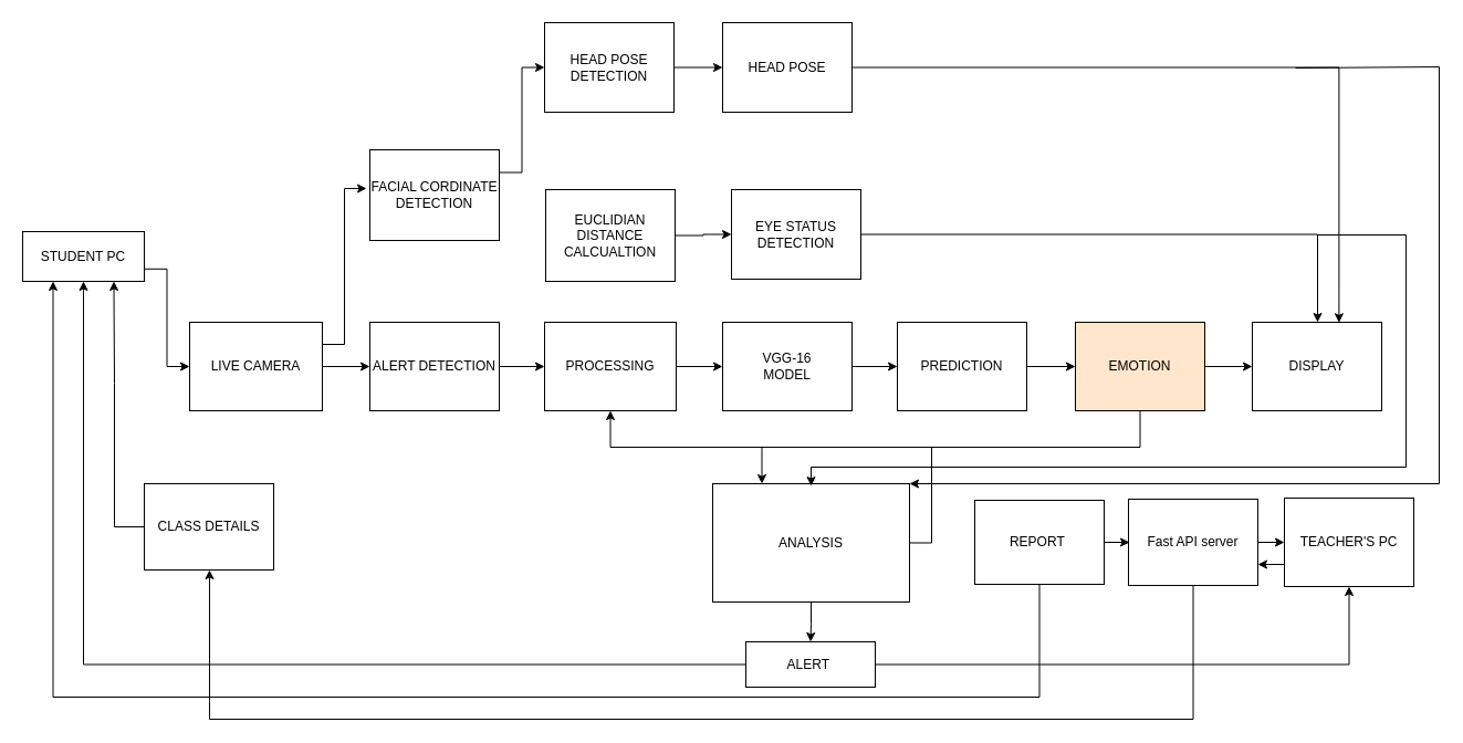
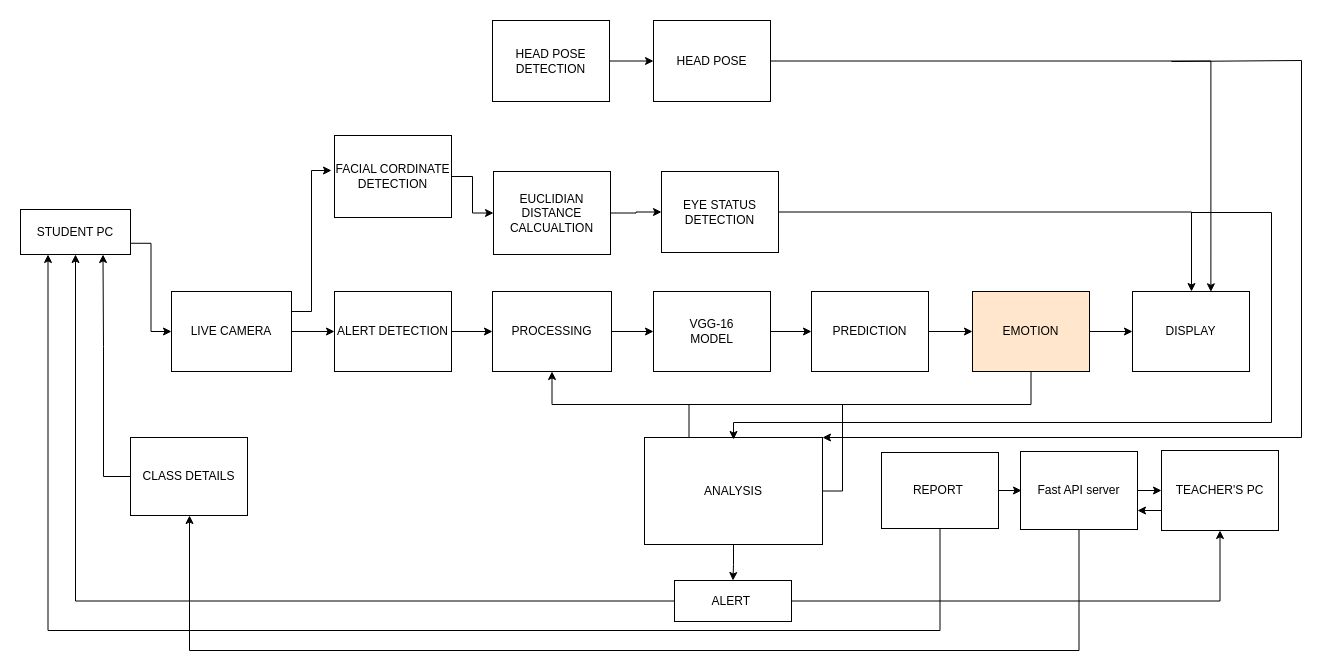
- <mxCell id="30" style="edgeStyle=orthogonalEdgeStyle;rounded=0;orthogonalLoop=1;jettySize=auto;html=1;exitX=1;exitY=0.25;exitDx=0;exitDy=0;fontFamily=Helvetica;fontSize=12;fontColor=default;entryX=0;entryY=0.5;entryDx=0;entryDy=0;" parent="1" source="31" target="44" edge="1"><mxGeometry relative="1" as="geometry"><mxPoint x="471" y="60" as="targetPoint" /></mxGeometry></mxCell>
+ <mxCell id="29" style="edgeStyle=orthogonalEdgeStyle;rounded=0;orthogonalLoop=1;jettySize=auto;html=1;exitX=1;exitY=0.5;exitDx=0;exitDy=0;" parent="1" source="31" target="28" edge="1"><mxGeometry relative="1" as="geometry" /></mxCell>
- <mxCell id="14" style="edgeStyle=orthogonalEdgeStyle;rounded=0;orthogonalLoop=1;jettySize=auto;html=1;exitX=0.5;exitY=1;exitDx=0;exitDy=0;entryX=0.25;entryY=0;entryDx=0;entryDy=0;" parent="1" source="15" target="24" edge="1"><mxGeometry relative="1" as="geometry" /></mxCell>
+ <mxCell id="14" style="edgeStyle=orthogonalEdgeStyle;rounded=0;orthogonalLoop=1;jettySize=auto;html=1;exitX=0.5;exitY=1;exitDx=0;exitDy=0;entryX=0.25;entryY=0;entryDx=0;entryDy=0;endArrow=none;" parent="1" source="15" target="24" edge="1"><mxGeometry relative="1" as="geometry" /></mxCell>
